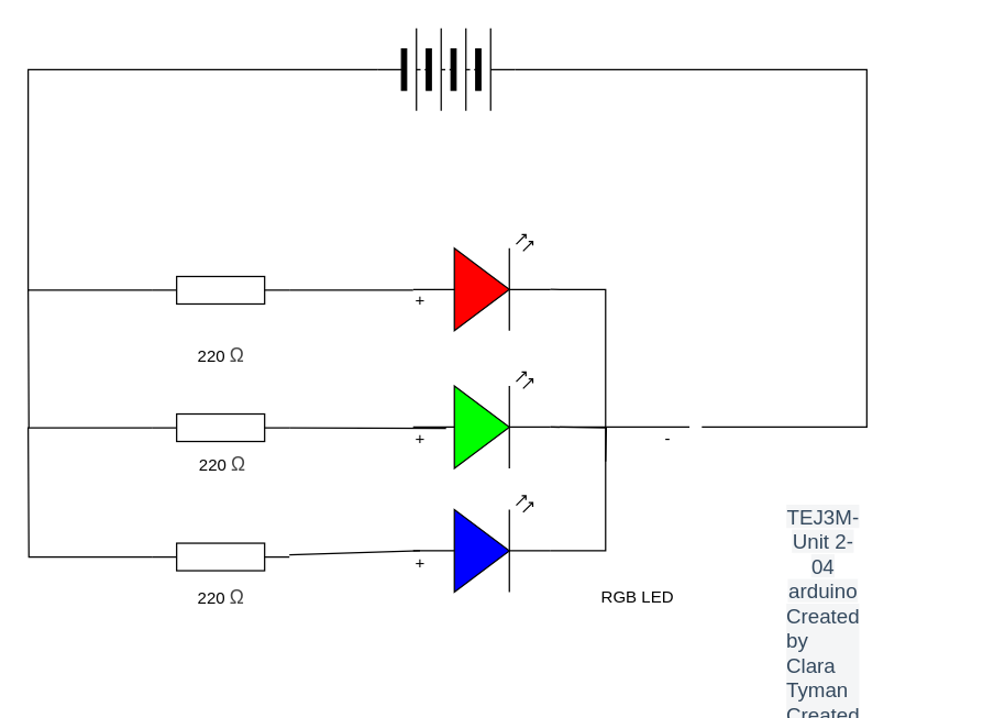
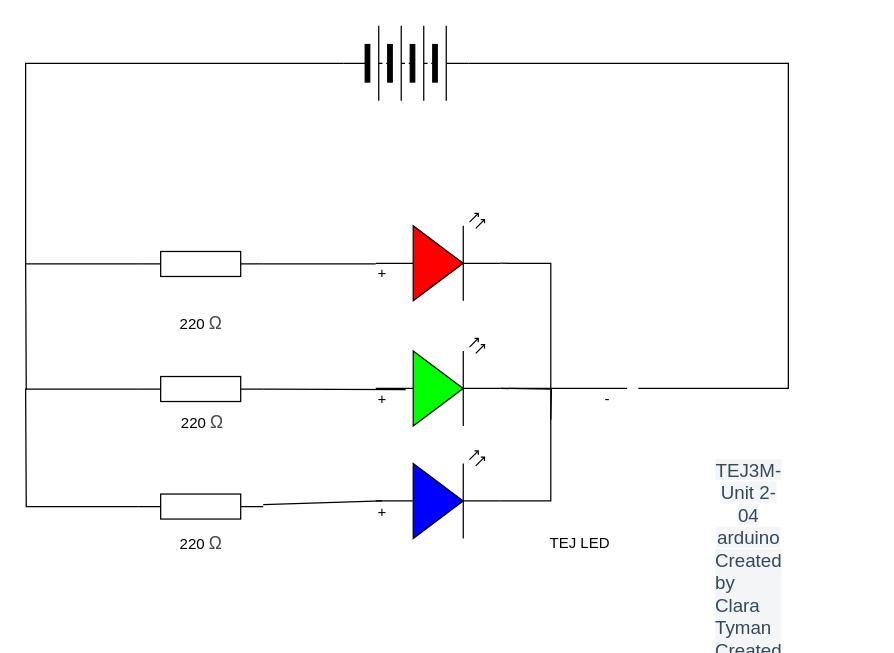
- <mxCell id="3" value="RGB LED" style="text;html=1;align=center;verticalAlign=middle;resizable=0;points=[];autosize=1;strokeColor=none;fillColor=none;" parent="2" vertex="1"><mxGeometry x="133" y="249" width="80" height="30" as="geometry" /></mxCell>
+ <mxCell id="3" value="TEJ LED" style="text;html=1;align=center;verticalAlign=middle;resizable=0;points=[];autosize=1;strokeColor=none;fillColor=none;" parent="2" vertex="1"><mxGeometry x="133" y="249" width="80" height="30" as="geometry" /></mxCell>
